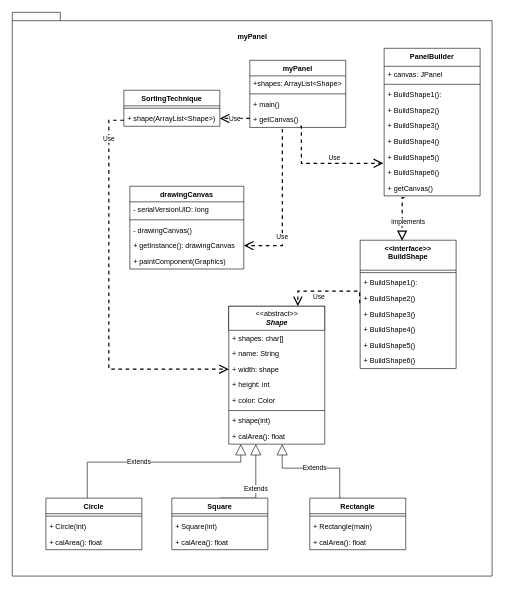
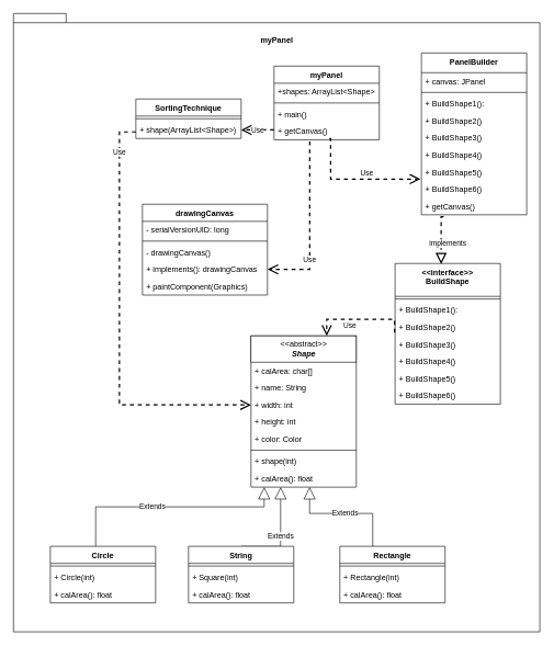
- <mxCell id="38" value="+ getInstance(): drawingCanvas" style="text;strokeColor=none;fillColor=none;align=left;verticalAlign=top;spacingLeft=4;spacingRight=4;overflow=hidden;rotatable=0;points=[[0,0.5],[1,0.5]];portConstraint=eastwest;" parent="34" vertex="1"><mxGeometry y="86" width="190" height="26" as="geometry" /></mxCell>
+ <mxCell id="38" value="+ implements(): drawingCanvas" style="text;strokeColor=none;fillColor=none;align=left;verticalAlign=top;spacingLeft=4;spacingRight=4;overflow=hidden;rotatable=0;points=[[0,0.5],[1,0.5]];portConstraint=eastwest;" parent="34" vertex="1"><mxGeometry y="86" width="190" height="26" as="geometry" /></mxCell>
- <mxCell id="6" value="+ shapes: char[]" style="text;strokeColor=none;fillColor=none;align=left;verticalAlign=top;spacingLeft=4;spacingRight=4;overflow=hidden;rotatable=0;points=[[0,0.5],[1,0.5]];portConstraint=eastwest;" parent="4" vertex="1"><mxGeometry y="40" width="160" height="26" as="geometry" /></mxCell>
+ <mxCell id="6" value="+ calArea: char[]" style="text;strokeColor=none;fillColor=none;align=left;verticalAlign=top;spacingLeft=4;spacingRight=4;overflow=hidden;rotatable=0;points=[[0,0.5],[1,0.5]];portConstraint=eastwest;" parent="4" vertex="1"><mxGeometry y="40" width="160" height="26" as="geometry" /></mxCell>
- <mxCell id="8" value="+ width: shape" style="text;strokeColor=none;fillColor=none;align=left;verticalAlign=top;spacingLeft=4;spacingRight=4;overflow=hidden;rotatable=0;points=[[0,0.5],[1,0.5]];portConstraint=eastwest;" parent="4" vertex="1"><mxGeometry y="92" width="160" height="26" as="geometry" /></mxCell>
+ <mxCell id="8" value="+ width: int" style="text;strokeColor=none;fillColor=none;align=left;verticalAlign=top;spacingLeft=4;spacingRight=4;overflow=hidden;rotatable=0;points=[[0,0.5],[1,0.5]];portConstraint=eastwest;" parent="4" vertex="1"><mxGeometry y="92" width="160" height="26" as="geometry" /></mxCell>
- <mxCell id="47" value="Square" style="swimlane;fontStyle=1;align=center;verticalAlign=top;childLayout=stackLayout;horizontal=1;startSize=26;horizontalStack=0;resizeParent=1;resizeParentMax=0;resizeLast=0;collapsible=1;marginBottom=0;" parent="42" vertex="1"><mxGeometry x="210" width="160" height="86" as="geometry" /></mxCell>
+ <mxCell id="47" value="String" style="swimlane;fontStyle=1;align=center;verticalAlign=top;childLayout=stackLayout;horizontal=1;startSize=26;horizontalStack=0;resizeParent=1;resizeParentMax=0;resizeLast=0;collapsible=1;marginBottom=0;" parent="42" vertex="1"><mxGeometry x="210" width="160" height="86" as="geometry" /></mxCell>
- <mxCell id="53" value="+ Rectangle(main)" style="text;strokeColor=none;fillColor=none;align=left;verticalAlign=top;spacingLeft=4;spacingRight=4;overflow=hidden;rotatable=0;points=[[0,0.5],[1,0.5]];portConstraint=eastwest;" parent="51" vertex="1"><mxGeometry y="34" width="160" height="26" as="geometry" /></mxCell>
+ <mxCell id="53" value="+ Rectangle(int)" style="text;strokeColor=none;fillColor=none;align=left;verticalAlign=top;spacingLeft=4;spacingRight=4;overflow=hidden;rotatable=0;points=[[0,0.5],[1,0.5]];portConstraint=eastwest;" parent="51" vertex="1"><mxGeometry y="34" width="160" height="26" as="geometry" /></mxCell>
